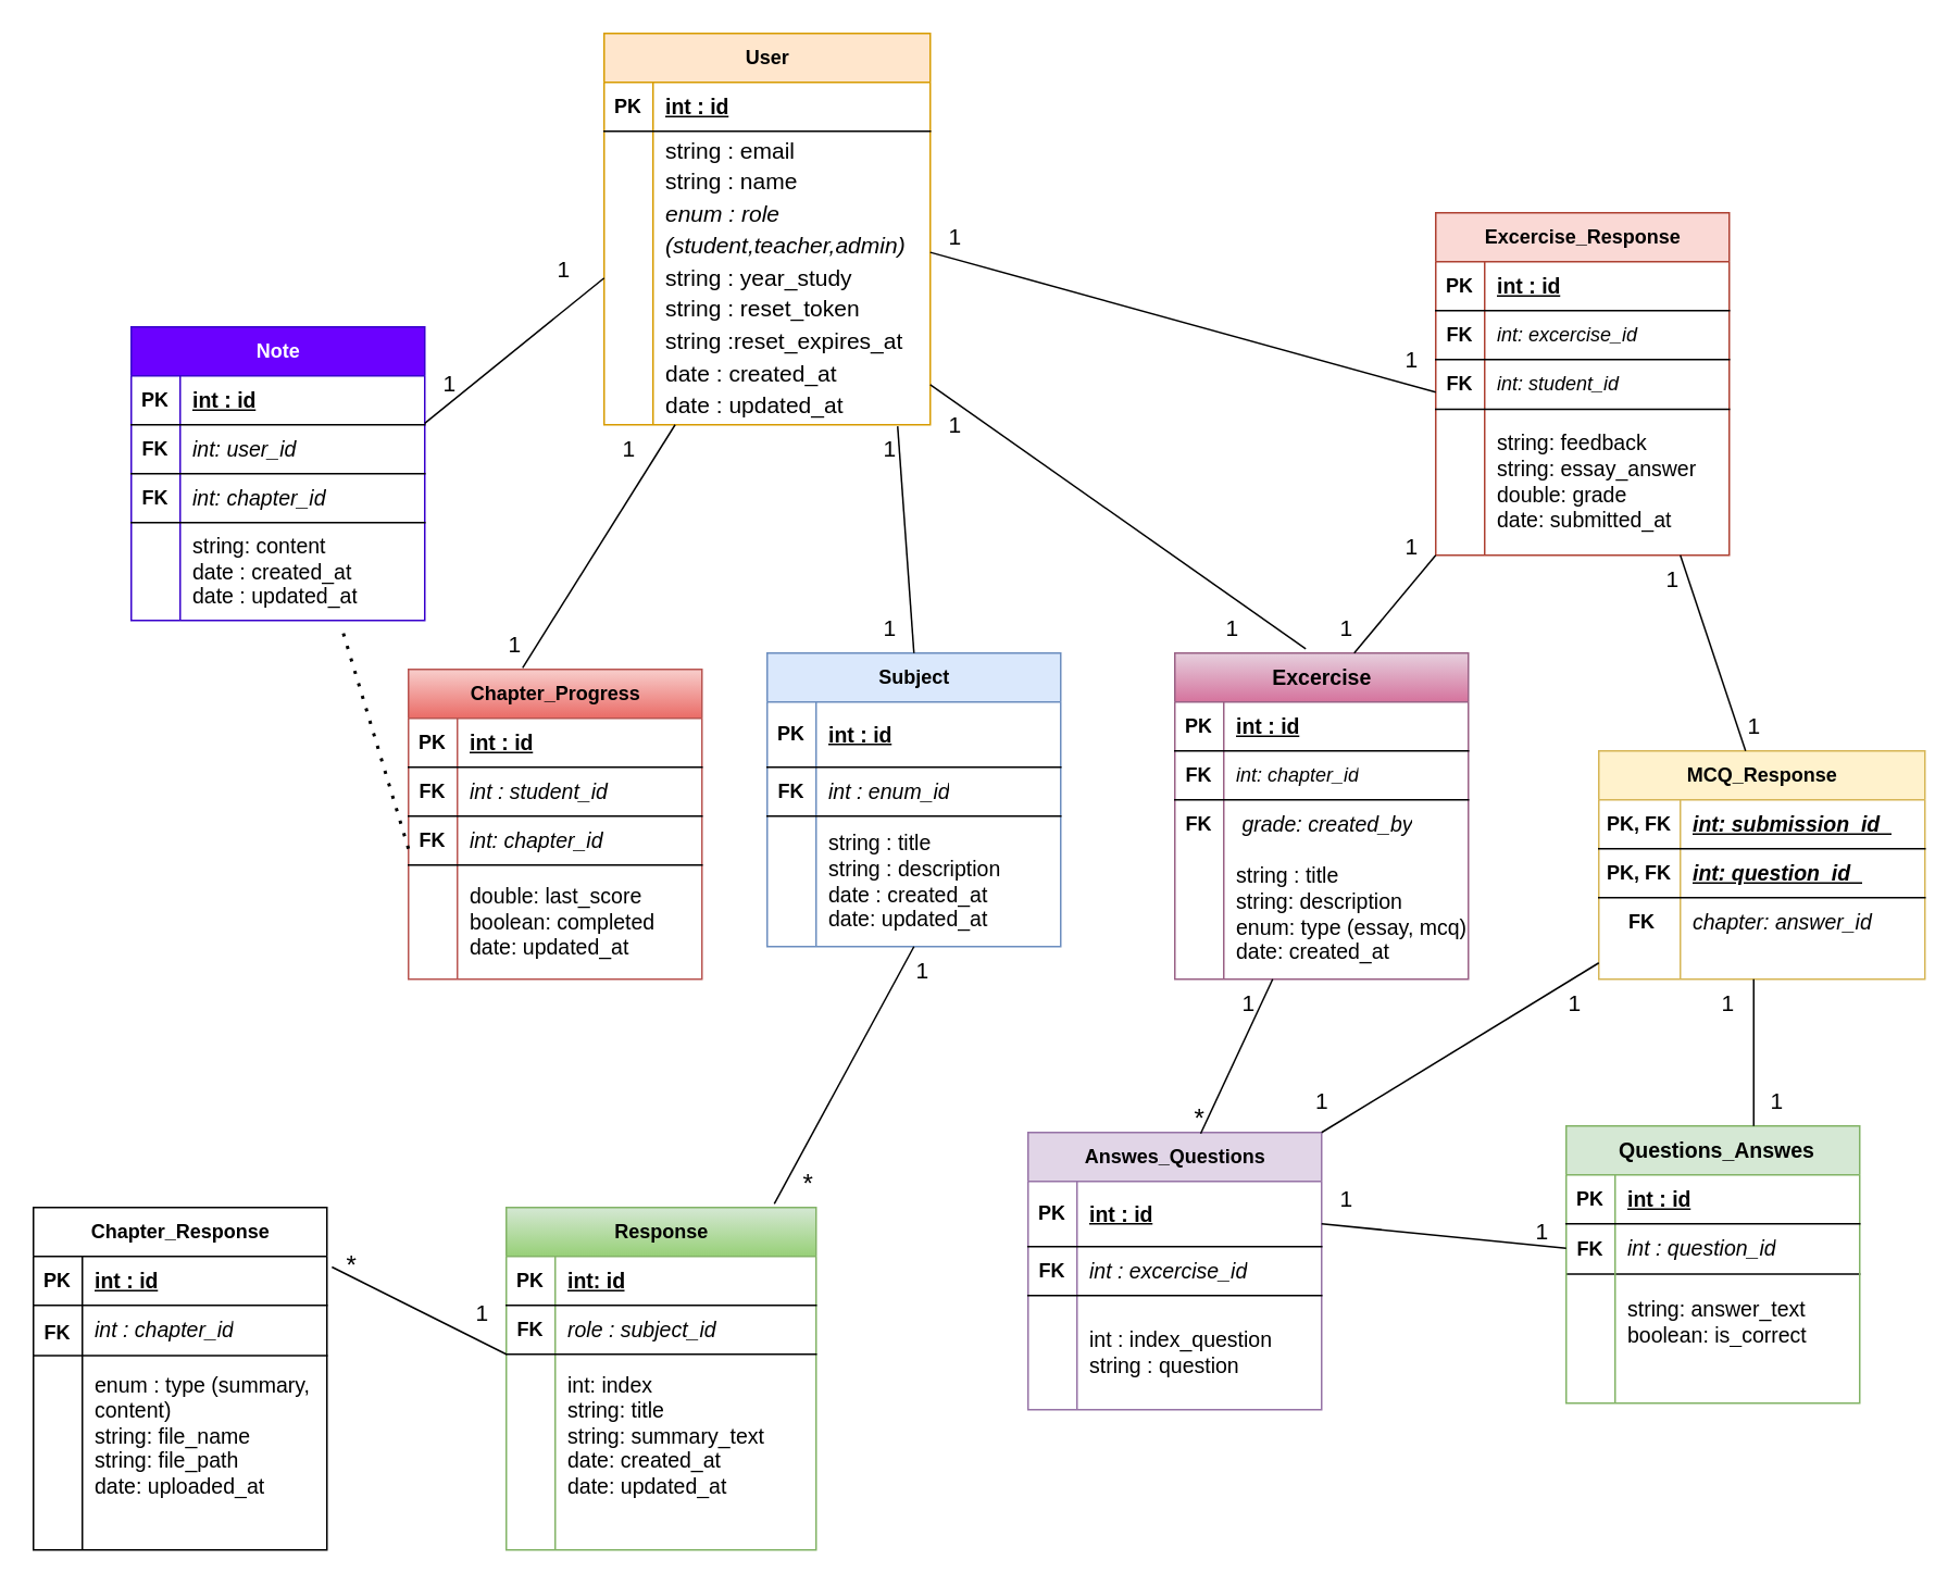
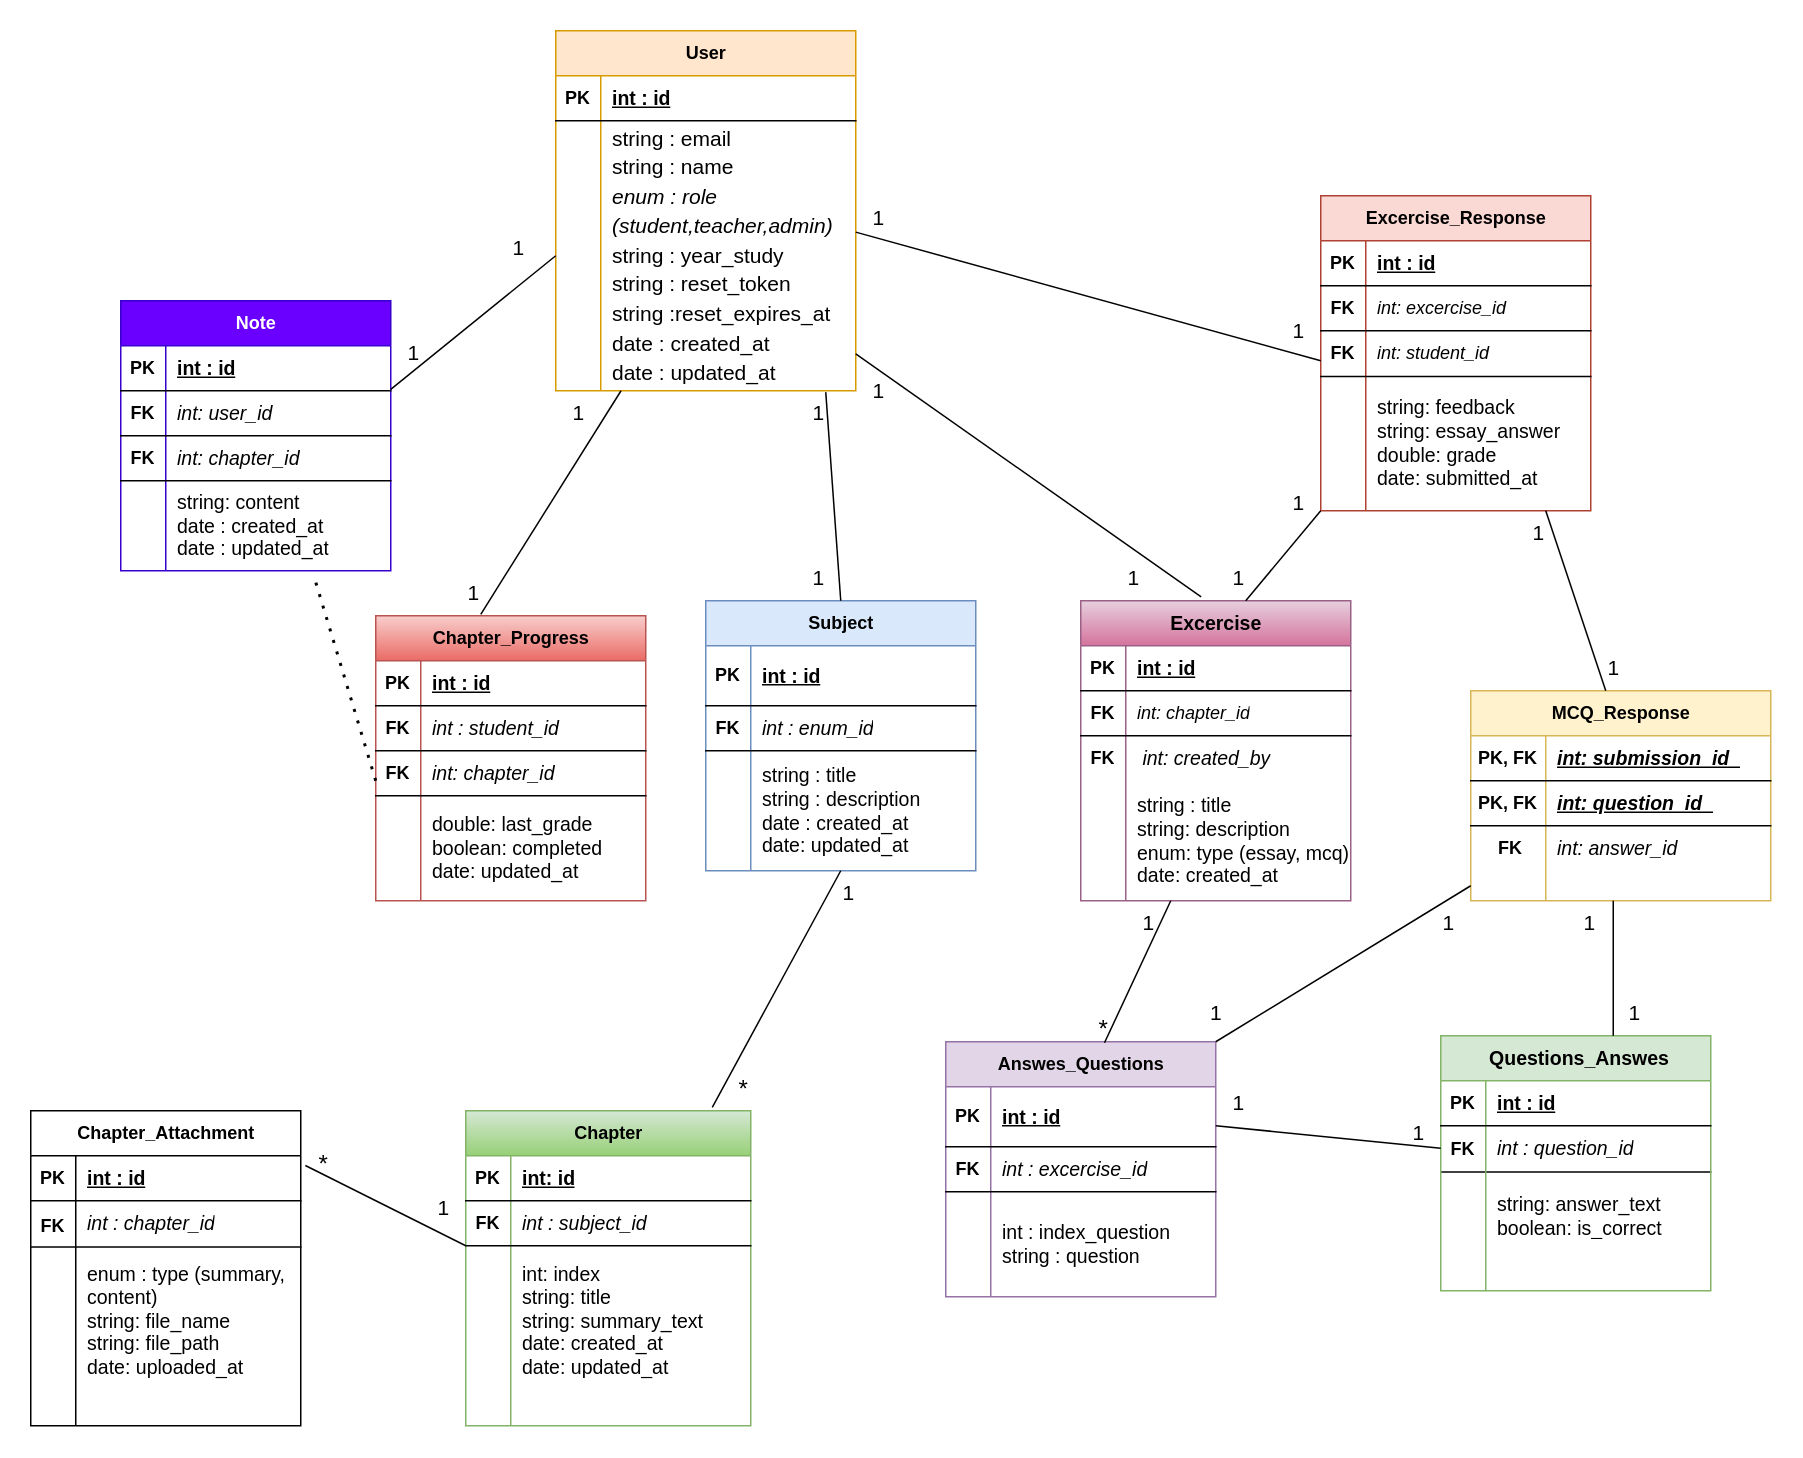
- <mxCell id="11" value="&lt;font style=&quot;font-size: 13px;&quot;&gt;&lt;i&gt;&amp;nbsp;grade: created_by&lt;/i&gt;&lt;/font&gt;" style="shape=partialRectangle;connectable=0;fillColor=none;top=0;left=0;bottom=0;right=0;align=left;spacingLeft=6;overflow=hidden;whiteSpace=wrap;html=1;" parent="9" vertex="1"><mxGeometry x="30" width="150" height="30" as="geometry"><mxRectangle width="150" height="30" as="alternateBounds" /></mxGeometry></mxCell>
+ <mxCell id="11" value="&lt;font style=&quot;font-size: 13px;&quot;&gt;&lt;i&gt;&amp;nbsp;int: created_by&lt;/i&gt;&lt;/font&gt;" style="shape=partialRectangle;connectable=0;fillColor=none;top=0;left=0;bottom=0;right=0;align=left;spacingLeft=6;overflow=hidden;whiteSpace=wrap;html=1;" parent="9" vertex="1"><mxGeometry x="30" width="150" height="30" as="geometry"><mxRectangle width="150" height="30" as="alternateBounds" /></mxGeometry></mxCell>
- <mxCell id="64" value="&lt;font style=&quot;font-size: 13px;&quot;&gt;double: last_score&lt;/font&gt;&lt;div&gt;&lt;font style=&quot;font-size: 13px;&quot;&gt;boolean: completed&lt;/font&gt;&lt;/div&gt;&lt;div&gt;&lt;font style=&quot;font-size: 13px;&quot;&gt;date: updated_at&lt;/font&gt;&lt;/div&gt;" style="shape=partialRectangle;connectable=0;fillColor=none;top=0;left=0;bottom=0;right=0;align=left;spacingLeft=6;overflow=hidden;whiteSpace=wrap;html=1;" parent="62" vertex="1"><mxGeometry x="30" width="150" height="70" as="geometry"><mxRectangle width="150" height="70" as="alternateBounds" /></mxGeometry></mxCell>
+ <mxCell id="64" value="&lt;font style=&quot;font-size: 13px;&quot;&gt;double: last_grade&lt;/font&gt;&lt;div&gt;&lt;font style=&quot;font-size: 13px;&quot;&gt;boolean: completed&lt;/font&gt;&lt;/div&gt;&lt;div&gt;&lt;font style=&quot;font-size: 13px;&quot;&gt;date: updated_at&lt;/font&gt;&lt;/div&gt;" style="shape=partialRectangle;connectable=0;fillColor=none;top=0;left=0;bottom=0;right=0;align=left;spacingLeft=6;overflow=hidden;whiteSpace=wrap;html=1;" parent="62" vertex="1"><mxGeometry x="30" width="150" height="70" as="geometry"><mxRectangle width="150" height="70" as="alternateBounds" /></mxGeometry></mxCell>
- <mxCell id="115" value="&lt;i&gt;&lt;font style=&quot;font-size: 13px;&quot;&gt;chapter: answer_id&amp;nbsp;&amp;nbsp;&lt;/font&gt;&lt;/i&gt;" style="shape=partialRectangle;connectable=0;fillColor=none;top=0;left=0;bottom=0;right=0;align=left;spacingLeft=6;overflow=hidden;whiteSpace=wrap;html=1;" parent="113" vertex="1"><mxGeometry x="50" width="150" height="30" as="geometry"><mxRectangle width="150" height="30" as="alternateBounds" /></mxGeometry></mxCell>
+ <mxCell id="115" value="&lt;i&gt;&lt;font style=&quot;font-size: 13px;&quot;&gt;int: answer_id&amp;nbsp;&amp;nbsp;&lt;/font&gt;&lt;/i&gt;" style="shape=partialRectangle;connectable=0;fillColor=none;top=0;left=0;bottom=0;right=0;align=left;spacingLeft=6;overflow=hidden;whiteSpace=wrap;html=1;" parent="113" vertex="1"><mxGeometry x="50" width="150" height="30" as="geometry"><mxRectangle width="150" height="30" as="alternateBounds" /></mxGeometry></mxCell>
- <mxCell id="66" value="Chapter_Response" style="shape=table;startSize=30;container=1;collapsible=1;childLayout=tableLayout;fixedRows=1;rowLines=0;fontStyle=1;align=center;resizeLast=1;html=1;" parent="65" vertex="1"><mxGeometry width="180" height="210" as="geometry" /></mxCell>
+ <mxCell id="66" value="Chapter_Attachment" style="shape=table;startSize=30;container=1;collapsible=1;childLayout=tableLayout;fixedRows=1;rowLines=0;fontStyle=1;align=center;resizeLast=1;html=1;" parent="65" vertex="1"><mxGeometry width="180" height="210" as="geometry" /></mxCell>
- <mxCell id="37" value="Response" style="shape=table;startSize=30;container=1;collapsible=1;childLayout=tableLayout;fixedRows=1;rowLines=0;fontStyle=1;align=center;resizeLast=1;html=1;fillColor=#d5e8d4;gradientColor=#97d077;strokeColor=#82b366;" parent="36" vertex="1"><mxGeometry width="190" height="210" as="geometry" /></mxCell>
+ <mxCell id="37" value="Chapter" style="shape=table;startSize=30;container=1;collapsible=1;childLayout=tableLayout;fixedRows=1;rowLines=0;fontStyle=1;align=center;resizeLast=1;html=1;fillColor=#d5e8d4;gradientColor=#97d077;strokeColor=#82b366;" parent="36" vertex="1"><mxGeometry width="190" height="210" as="geometry" /></mxCell>
- <mxCell id="43" value="&lt;i&gt;role : subject_id&amp;nbsp; &amp;nbsp;&lt;/i&gt;" style="shape=partialRectangle;connectable=0;fillColor=none;top=0;left=0;bottom=0;right=0;align=left;spacingLeft=6;overflow=hidden;whiteSpace=wrap;html=1;fontSize=13;" parent="41" vertex="1"><mxGeometry x="30" width="160" height="30" as="geometry"><mxRectangle width="160" height="30" as="alternateBounds" /></mxGeometry></mxCell>
+ <mxCell id="43" value="&lt;i&gt;int : subject_id&amp;nbsp; &amp;nbsp;&lt;/i&gt;" style="shape=partialRectangle;connectable=0;fillColor=none;top=0;left=0;bottom=0;right=0;align=left;spacingLeft=6;overflow=hidden;whiteSpace=wrap;html=1;fontSize=13;" parent="41" vertex="1"><mxGeometry x="30" width="160" height="30" as="geometry"><mxRectangle width="160" height="30" as="alternateBounds" /></mxGeometry></mxCell>
